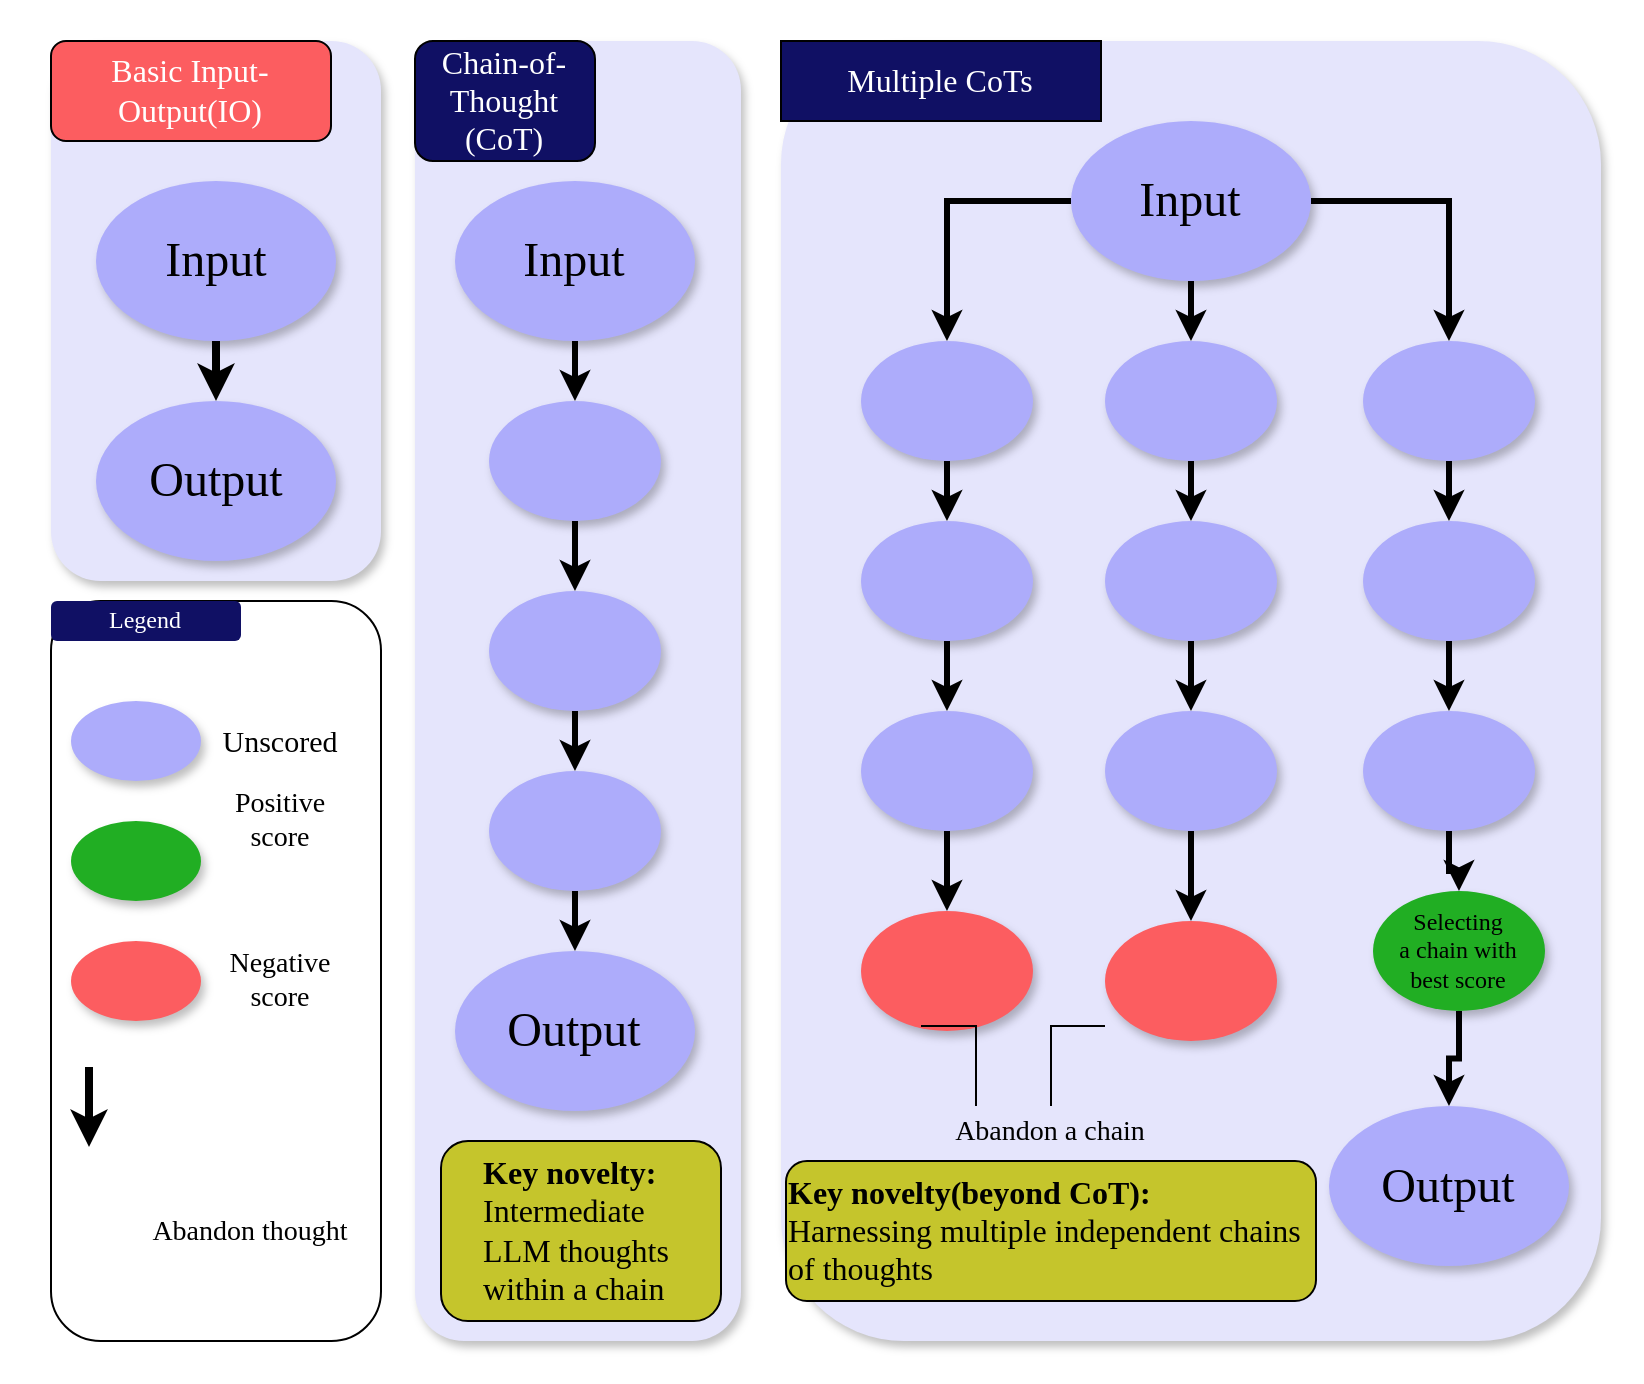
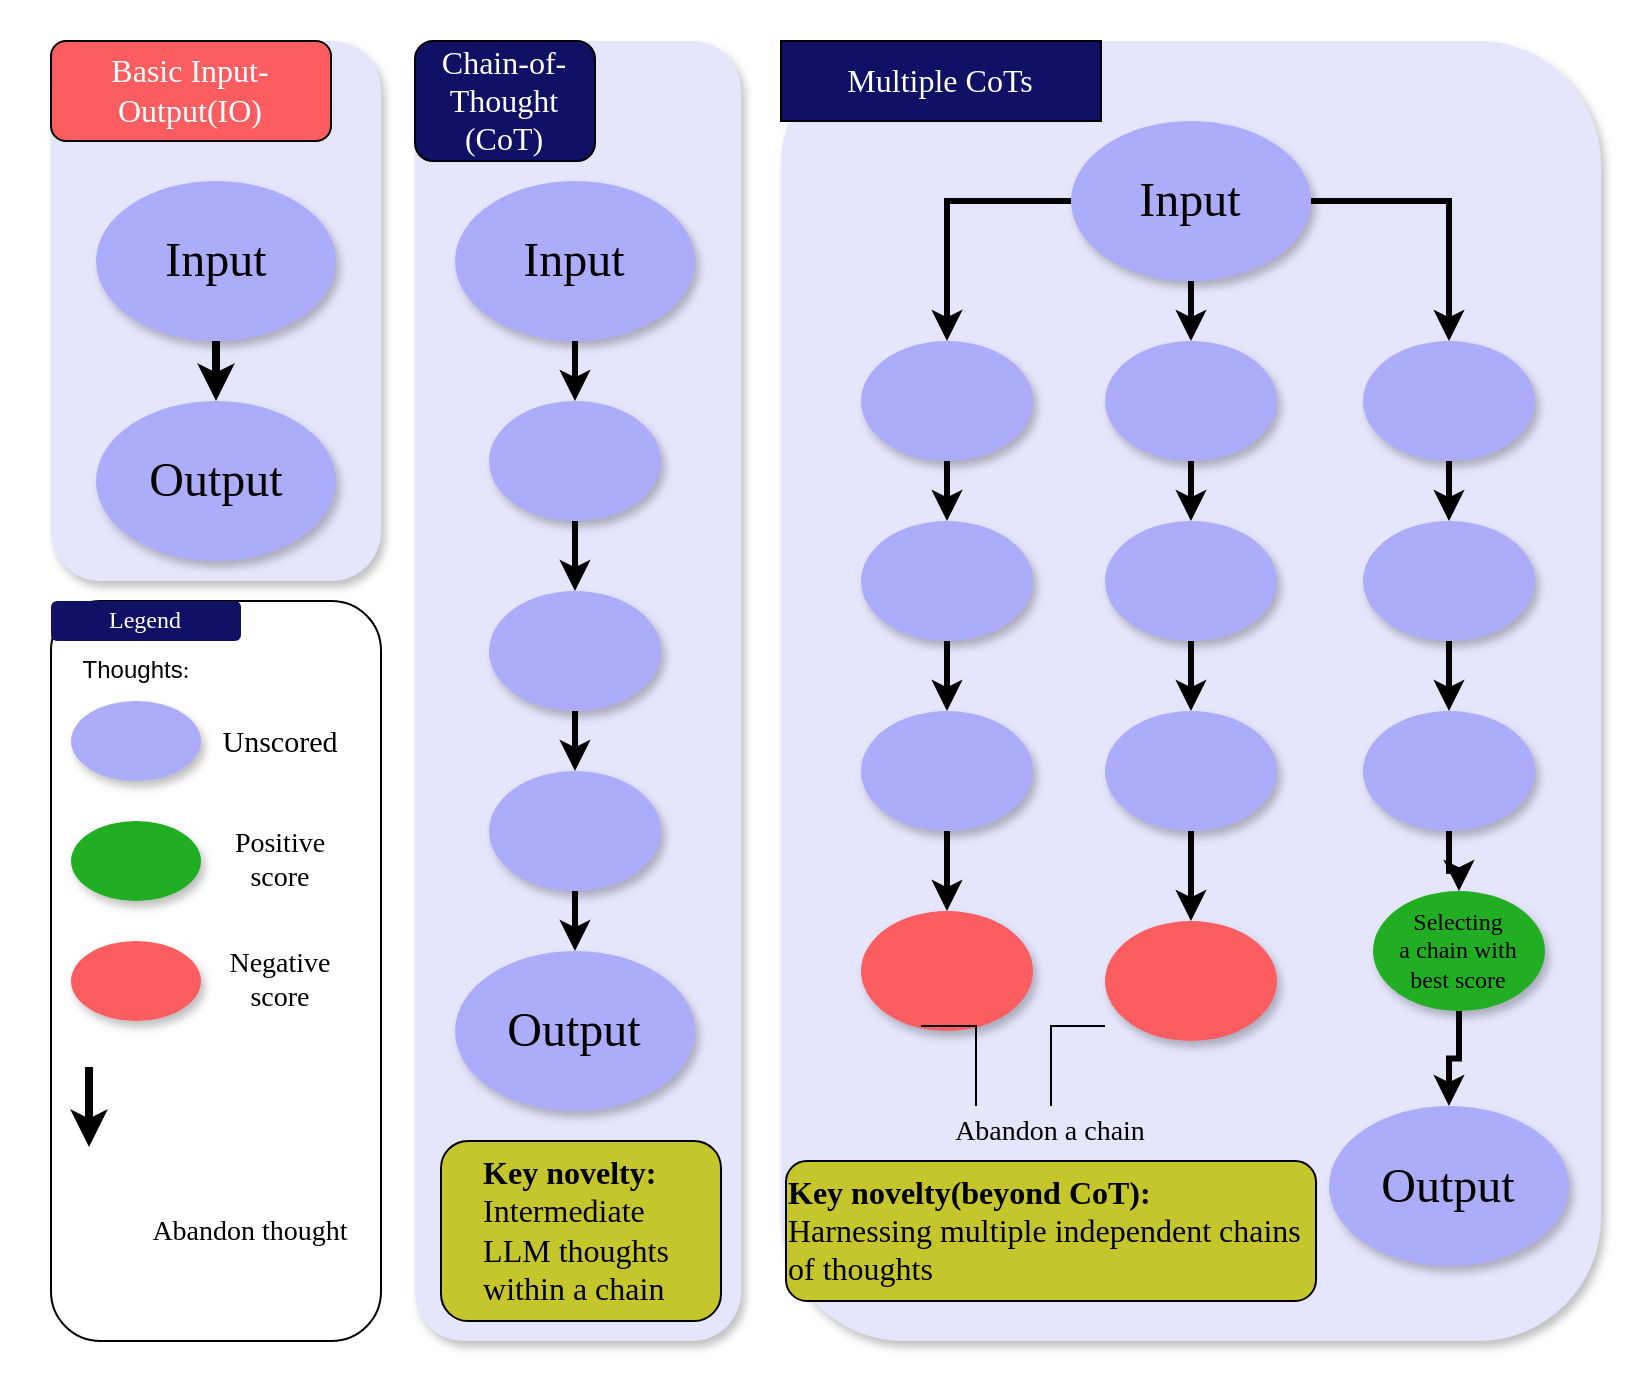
+ <mxCell id="9" value="Thoughts&lt;font style=&quot;&quot; face=&quot;Verdana&quot;&gt;:&lt;/font&gt;" style="text;html=1;strokeColor=none;fillColor=none;align=center;verticalAlign=middle;whiteSpace=wrap;rounded=0;" vertex="1" parent="1"><mxGeometry x="38" y="320" width="60" height="30" as="geometry" /></mxCell>
- <mxCell id="12" value="&lt;font style=&quot;font-size: 14px;&quot; face=&quot;Verdana&quot;&gt;Positive&lt;br&gt;score&lt;/font&gt;" style="text;html=1;strokeColor=none;fillColor=none;align=center;verticalAlign=middle;whiteSpace=wrap;rounded=0;" vertex="1" parent="1"><mxGeometry x="110" y="395" width="60" height="30" as="geometry" /></mxCell>
+ <mxCell id="12" value="&lt;font style=&quot;font-size: 14px;&quot; face=&quot;Verdana&quot;&gt;Positive&lt;br&gt;score&lt;/font&gt;" style="text;html=1;strokeColor=none;fillColor=none;align=center;verticalAlign=middle;whiteSpace=wrap;rounded=0;" vertex="1" parent="1"><mxGeometry x="110" y="415" width="60" height="30" as="geometry" /></mxCell>
